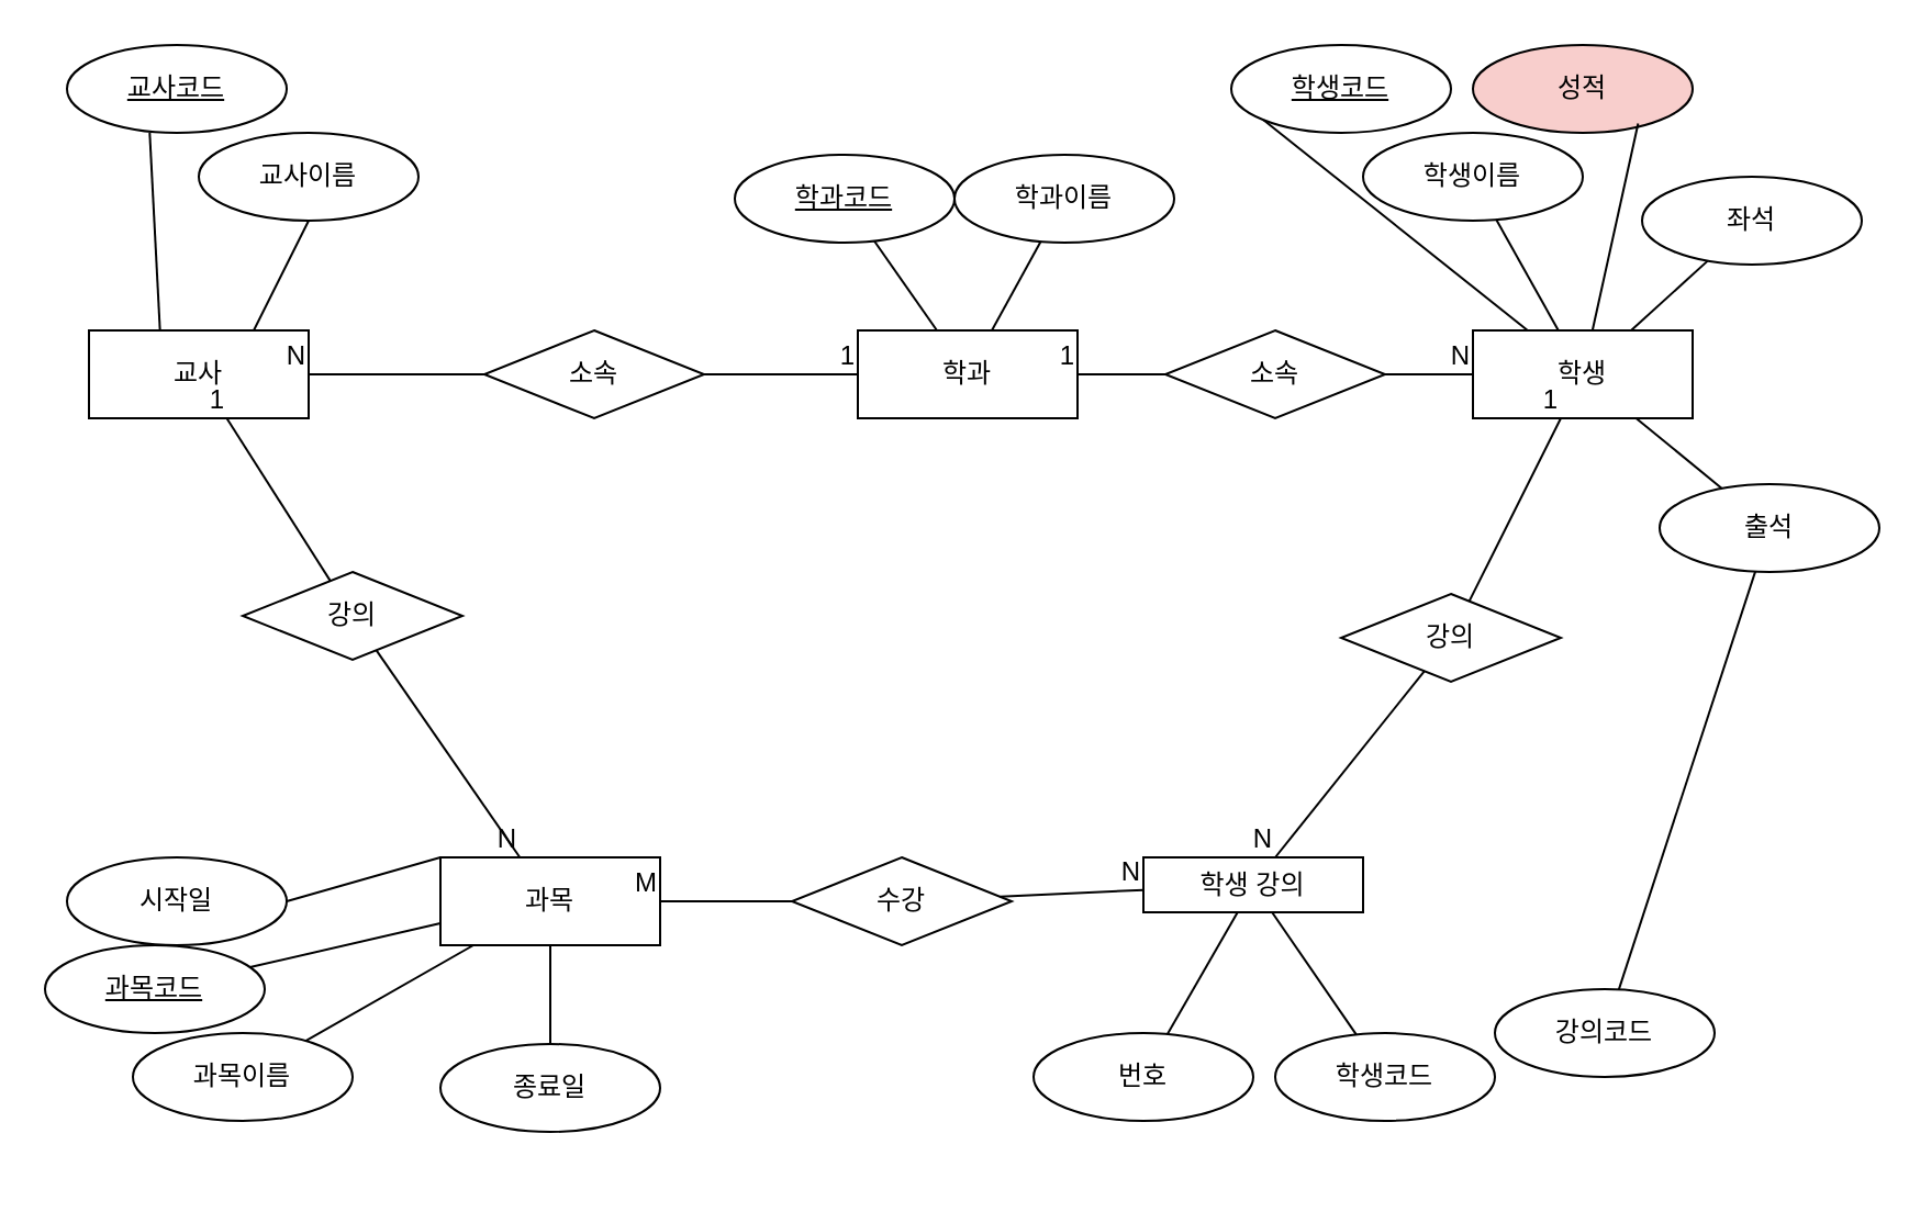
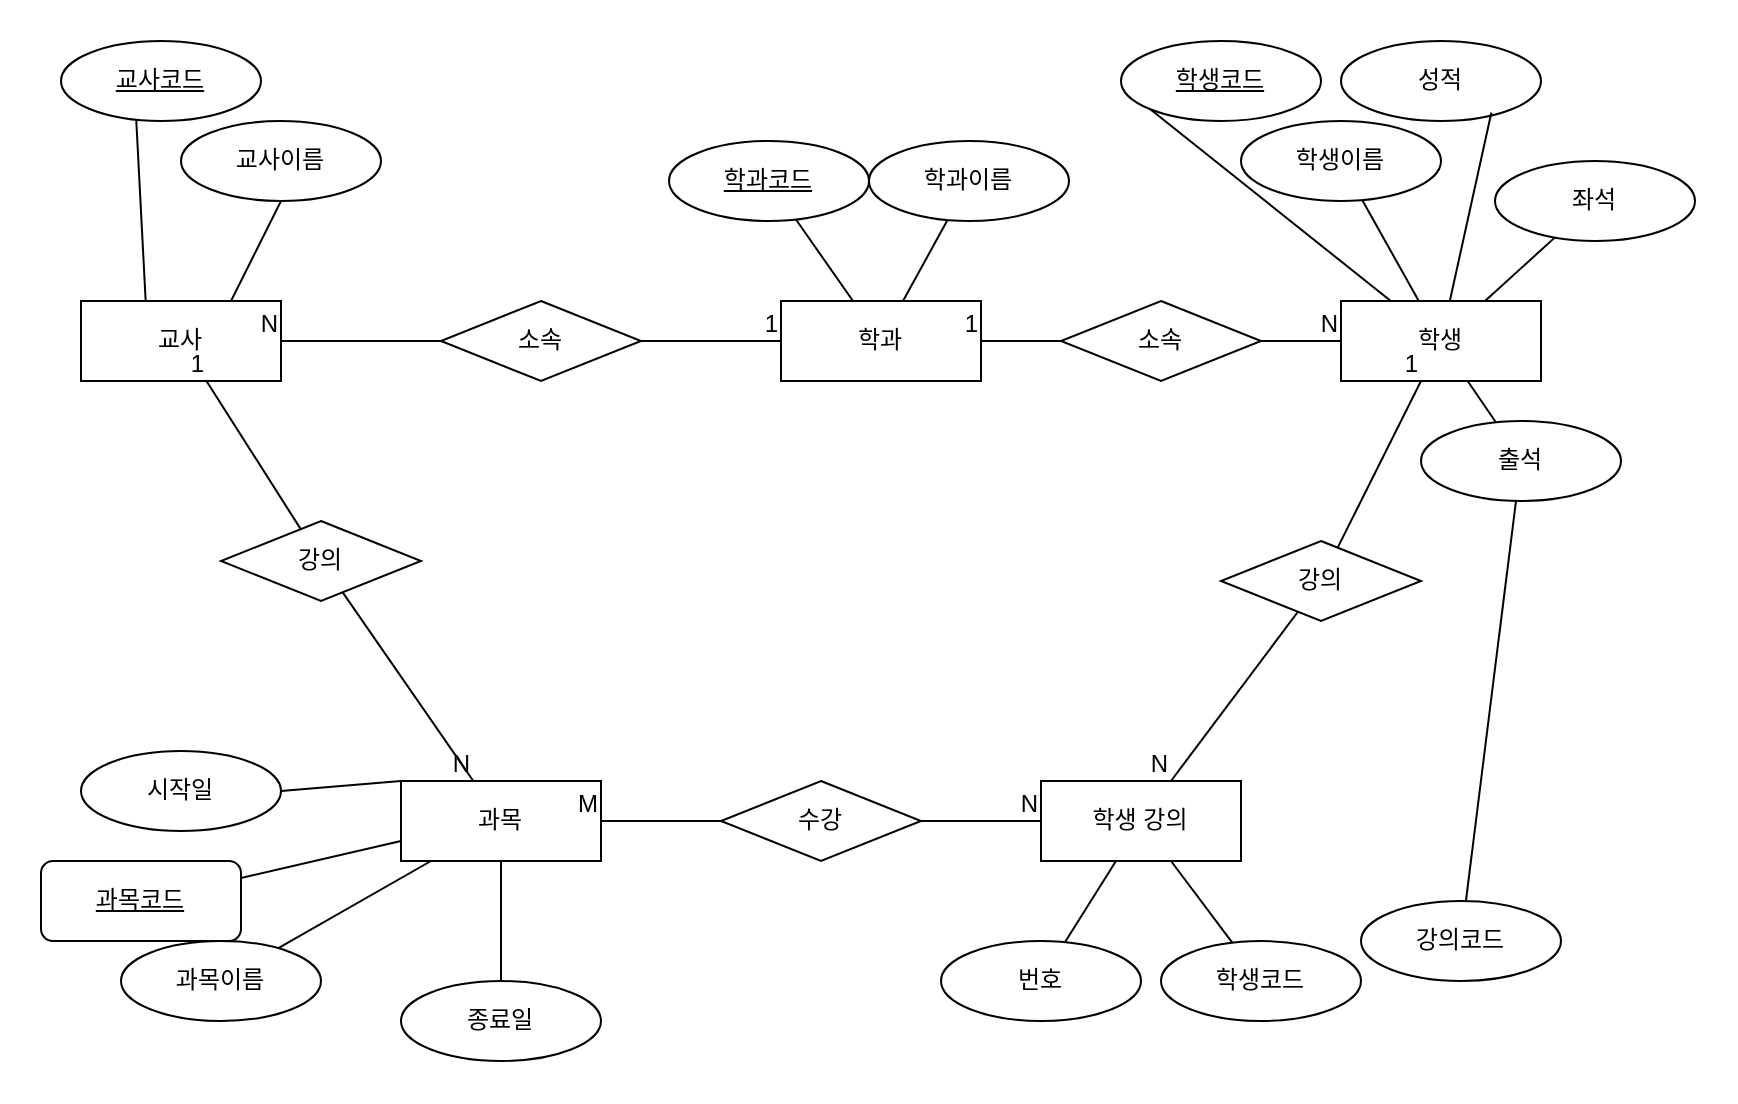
- <mxCell id="29" value="성적" style="ellipse;whiteSpace=wrap;html=1;align=center;fillColor=#f8cecc;" parent="1" vertex="1"><mxGeometry x="670" y="20" width="100" height="40" as="geometry" /></mxCell>
+ <mxCell id="29" value="성적" style="ellipse;whiteSpace=wrap;html=1;align=center;" parent="1" vertex="1"><mxGeometry x="670" y="20" width="100" height="40" as="geometry" /></mxCell>
- <mxCell id="30" value="출석" style="ellipse;whiteSpace=wrap;html=1;align=center;" parent="1" vertex="1"><mxGeometry x="755" y="220" width="100" height="40" as="geometry" /></mxCell>
+ <mxCell id="30" value="출석" style="ellipse;whiteSpace=wrap;html=1;align=center;" parent="1" vertex="1"><mxGeometry x="710" y="210" width="100" height="40" as="geometry" /></mxCell>
- <mxCell id="4" value="학생 강의" style="whiteSpace=wrap;html=1;align=center;" parent="1" vertex="1"><mxGeometry x="520" y="390" width="100" height="25" as="geometry" /></mxCell>
+ <mxCell id="4" value="학생 강의" style="whiteSpace=wrap;html=1;align=center;" parent="1" vertex="1"><mxGeometry x="520" y="390" width="100" height="40" as="geometry" /></mxCell>
- <mxCell id="21" value="시작일" style="ellipse;whiteSpace=wrap;html=1;align=center;" parent="1" vertex="1"><mxGeometry x="30" y="390" width="100" height="40" as="geometry" /></mxCell>
+ <mxCell id="21" value="시작일" style="ellipse;whiteSpace=wrap;html=1;align=center;" parent="1" vertex="1"><mxGeometry x="40" y="375" width="100" height="40" as="geometry" /></mxCell>
- <mxCell id="18" value="&lt;u&gt;과목코드&lt;/u&gt;" style="ellipse;whiteSpace=wrap;html=1;align=center;" parent="1" vertex="1"><mxGeometry y="430" width="100" height="40" as="geometry" x="20" /></mxCell>
+ <mxCell id="18" value="&lt;u&gt;과목코드&lt;/u&gt;" style="whiteSpace=wrap;html=1;align=center;rounded=1;" parent="1" vertex="1"><mxGeometry y="430" width="100" height="40" as="geometry" x="20" /></mxCell>
- <mxCell id="20" value="종료일" style="ellipse;whiteSpace=wrap;html=1;align=center;" parent="1" vertex="1"><mxGeometry x="200" y="475" width="100" height="40" as="geometry" /></mxCell>
+ <mxCell id="20" value="종료일" style="ellipse;whiteSpace=wrap;html=1;align=center;" parent="1" vertex="1"><mxGeometry x="200" y="490" width="100" height="40" as="geometry" /></mxCell>
